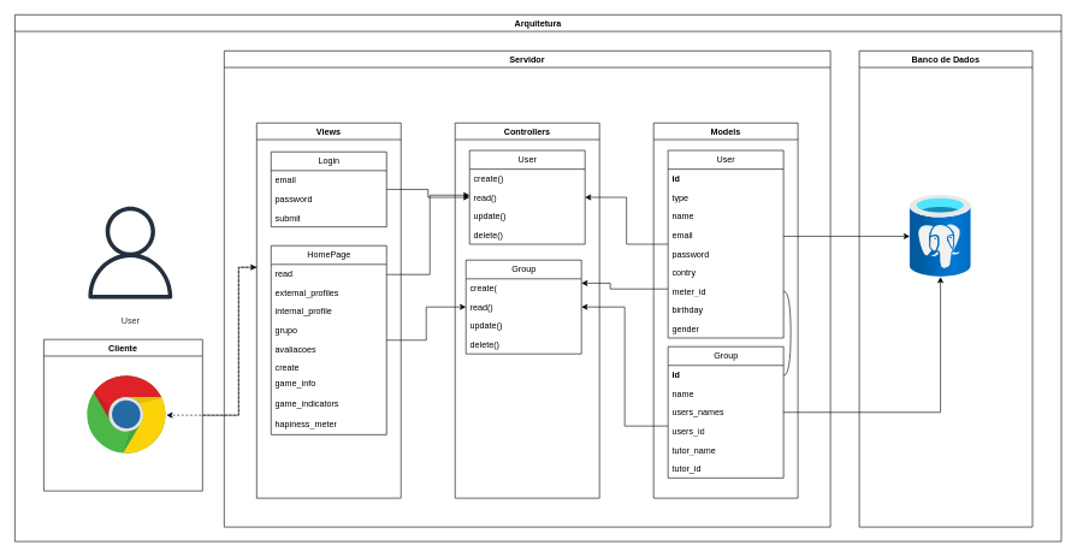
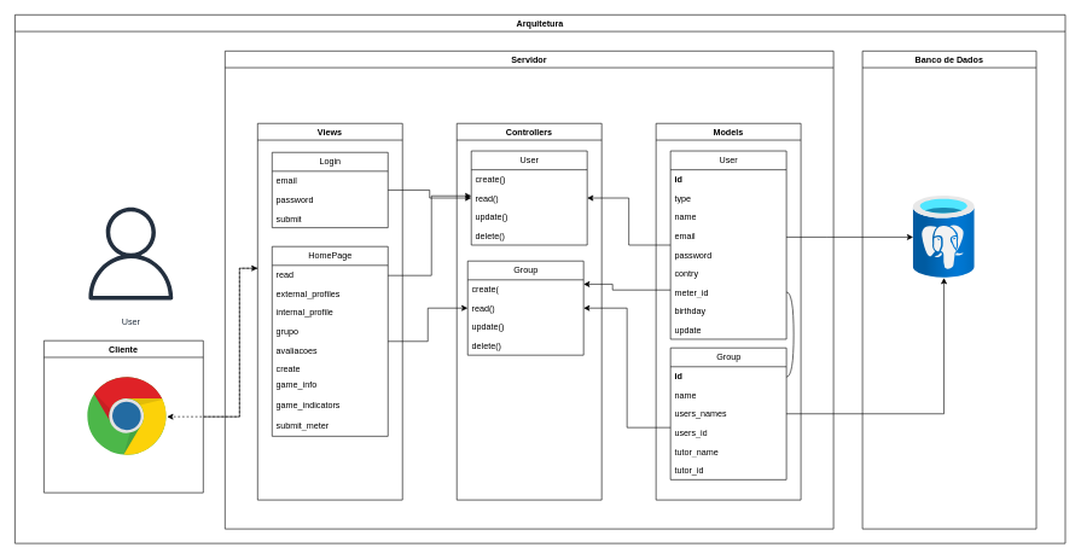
- <mxCell id="29" value="gender" style="text;strokeColor=none;fillColor=none;align=left;verticalAlign=top;spacingLeft=4;spacingRight=4;overflow=hidden;rotatable=0;points=[[0,0.5],[1,0.5]];portConstraint=eastwest;whiteSpace=wrap;html=1;" vertex="1" parent="20"><mxGeometry y="234" width="160" height="26" as="geometry" /></mxCell>
+ <mxCell id="29" value="update" style="text;strokeColor=none;fillColor=none;align=left;verticalAlign=top;spacingLeft=4;spacingRight=4;overflow=hidden;rotatable=0;points=[[0,0.5],[1,0.5]];portConstraint=eastwest;whiteSpace=wrap;html=1;" vertex="1" parent="20"><mxGeometry y="234" width="160" height="26" as="geometry" /></mxCell>
- <mxCell id="18" value="hapiness_meter" style="text;strokeColor=none;fillColor=none;align=left;verticalAlign=top;spacingLeft=4;spacingRight=4;overflow=hidden;rotatable=0;points=[[0,0.5],[1,0.5]];portConstraint=eastwest;whiteSpace=wrap;html=1;container=0;" vertex="1" parent="9"><mxGeometry y="234" width="160" height="28" as="geometry" /></mxCell>
+ <mxCell id="18" value="submit_meter" style="text;strokeColor=none;fillColor=none;align=left;verticalAlign=top;spacingLeft=4;spacingRight=4;overflow=hidden;rotatable=0;points=[[0,0.5],[1,0.5]];portConstraint=eastwest;whiteSpace=wrap;html=1;container=0;" vertex="1" parent="9"><mxGeometry y="234" width="160" height="28" as="geometry" /></mxCell>
